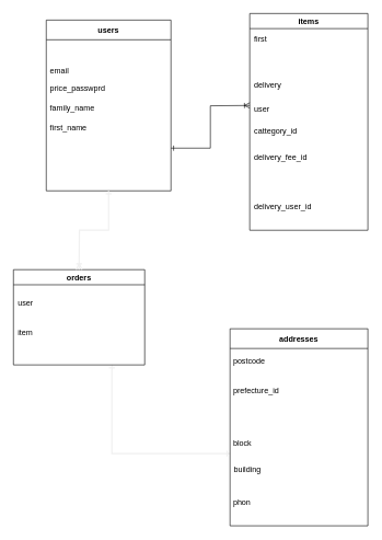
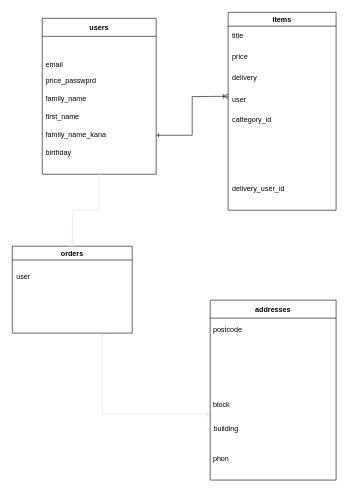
- <mxCell id="20" value="first" style="text;strokeColor=none;fillColor=none;align=left;verticalAlign=top;spacingLeft=4;spacingRight=4;overflow=hidden;rotatable=0;points=[[0,0.5],[1,0.5]];portConstraint=eastwest;" vertex="1" parent="1"><mxGeometry x="381" y="46" width="179" height="26" as="geometry" /></mxCell>
+ <mxCell id="20" value="title" style="text;strokeColor=none;fillColor=none;align=left;verticalAlign=top;spacingLeft=4;spacingRight=4;overflow=hidden;rotatable=0;points=[[0,0.5],[1,0.5]];portConstraint=eastwest;" vertex="1" parent="1"><mxGeometry x="381" y="46" width="179" height="26" as="geometry" /></mxCell>
+ <mxCell id="10" value="price" style="text;strokeColor=none;fillColor=none;align=left;verticalAlign=top;spacingLeft=4;spacingRight=4;overflow=hidden;rotatable=0;points=[[0,0.5],[1,0.5]];portConstraint=eastwest;" vertex="1" parent="9"><mxGeometry x="1" y="60" width="179" height="26" as="geometry" /></mxCell>
+ <mxCell id="6" value="family_name_kana" style="text;strokeColor=none;fillColor=none;align=left;verticalAlign=top;spacingLeft=4;spacingRight=4;overflow=hidden;rotatable=0;points=[[0,0.5],[1,0.5]];portConstraint=eastwest;" vertex="1" parent="2"><mxGeometry y="180" width="190" height="26" as="geometry" /></mxCell>
- <mxCell id="24" value="delivery_fee_id" style="text;strokeColor=none;fillColor=none;align=left;verticalAlign=top;spacingLeft=4;spacingRight=4;overflow=hidden;rotatable=0;points=[[0,0.5],[1,0.5]];portConstraint=eastwest;" vertex="1" parent="1"><mxGeometry x="381" y="225" width="179" height="26" as="geometry" /></mxCell>
+ <mxCell id="7" value="birthday" style="text;strokeColor=none;fillColor=none;align=left;verticalAlign=top;spacingLeft=4;spacingRight=4;overflow=hidden;rotatable=0;points=[[0,0.5],[1,0.5]];portConstraint=eastwest;" vertex="1" parent="2"><mxGeometry y="210" width="190" height="26" as="geometry" /></mxCell>
- <mxCell id="26" value="item" style="text;strokeColor=none;fillColor=none;align=left;verticalAlign=top;spacingLeft=4;spacingRight=4;overflow=hidden;rotatable=0;points=[[0,0.5],[1,0.5]];portConstraint=eastwest;" vertex="1" parent="1"><mxGeometry x="21" y="493" width="190" height="26" as="geometry" /></mxCell>
- <mxCell id="15" value="prefecture_id" style="text;strokeColor=none;fillColor=none;align=left;verticalAlign=top;spacingLeft=4;spacingRight=4;overflow=hidden;rotatable=0;points=[[0,0.5],[1,0.5]];portConstraint=eastwest;" vertex="1" parent="14"><mxGeometry x="-1" y="80" width="201" height="26" as="geometry" /></mxCell>
